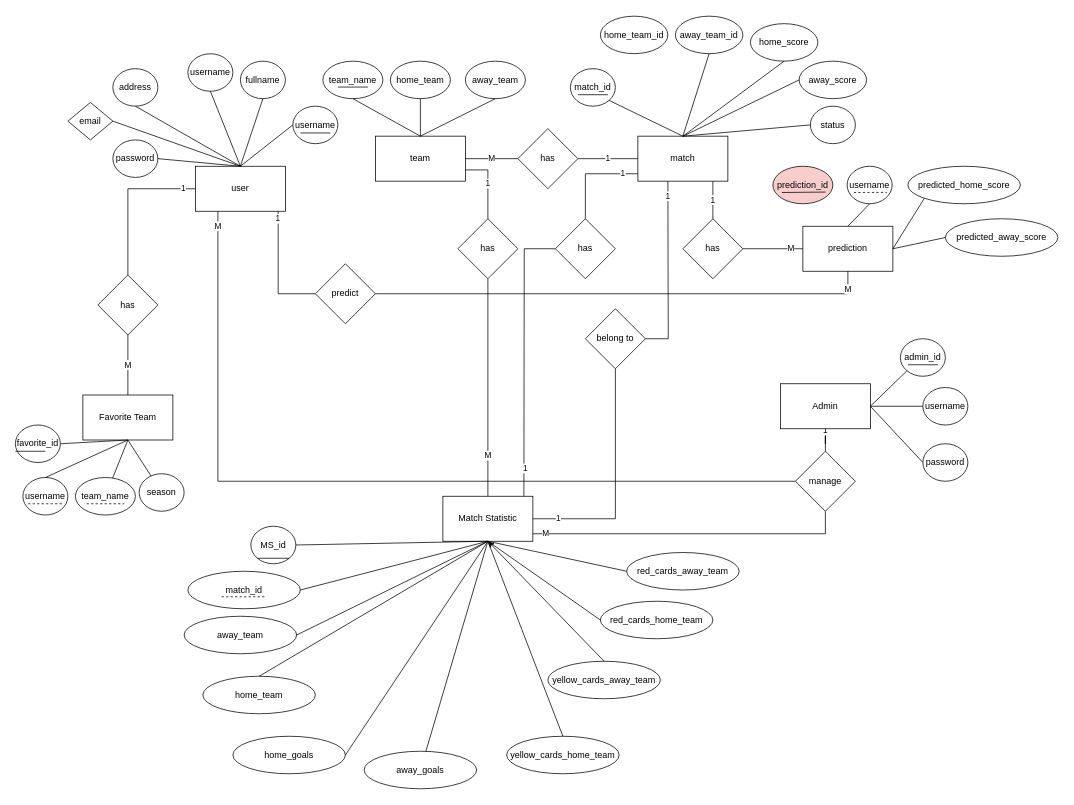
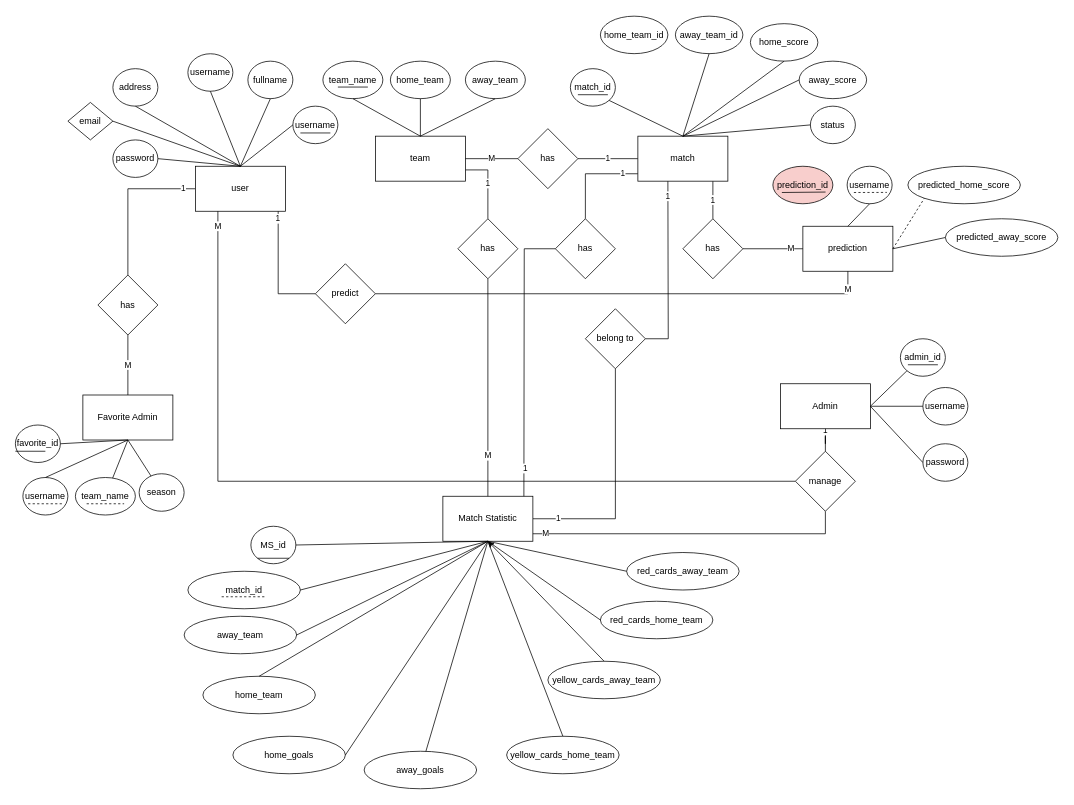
- <mxCell id="10" value="fullname" style="ellipse;whiteSpace=wrap;html=1;" parent="1" vertex="1"><mxGeometry x="320" y="80.89" width="60" height="50" as="geometry" /></mxCell>
+ <mxCell id="10" value="fullname" style="ellipse;whiteSpace=wrap;html=1;" parent="1" vertex="1"><mxGeometry x="330" y="80.89" width="60" height="50" as="geometry" /></mxCell>
- <mxCell id="71" value="" style="endArrow=none;html=1;rounded=0;entryX=0;entryY=1;entryDx=0;entryDy=0;exitX=1;exitY=0.5;exitDx=0;exitDy=0;" parent="1" source="23" target="50" edge="1"><mxGeometry width="50" height="50" relative="1" as="geometry"><mxPoint x="1200" y="341" as="sourcePoint" /><mxPoint x="1270" y="326" as="targetPoint" /></mxGeometry></mxCell>
+ <mxCell id="71" value="" style="endArrow=none;html=1;rounded=0;entryX=0;entryY=1;entryDx=0;entryDy=0;exitX=1;exitY=0.5;exitDx=0;exitDy=0;dashed=1;" parent="1" source="23" target="50" edge="1"><mxGeometry width="50" height="50" relative="1" as="geometry"><mxPoint x="1200" y="341" as="sourcePoint" /><mxPoint x="1270" y="326" as="targetPoint" /></mxGeometry></mxCell>
- <mxCell id="26" value="Favorite Team" style="rounded=0;whiteSpace=wrap;html=1;" parent="1" vertex="1"><mxGeometry x="110" y="526" width="120" height="60" as="geometry" /></mxCell>
+ <mxCell id="26" value="Favorite Admin" style="rounded=0;whiteSpace=wrap;html=1;" parent="1" vertex="1"><mxGeometry x="110" y="526" width="120" height="60" as="geometry" /></mxCell>
